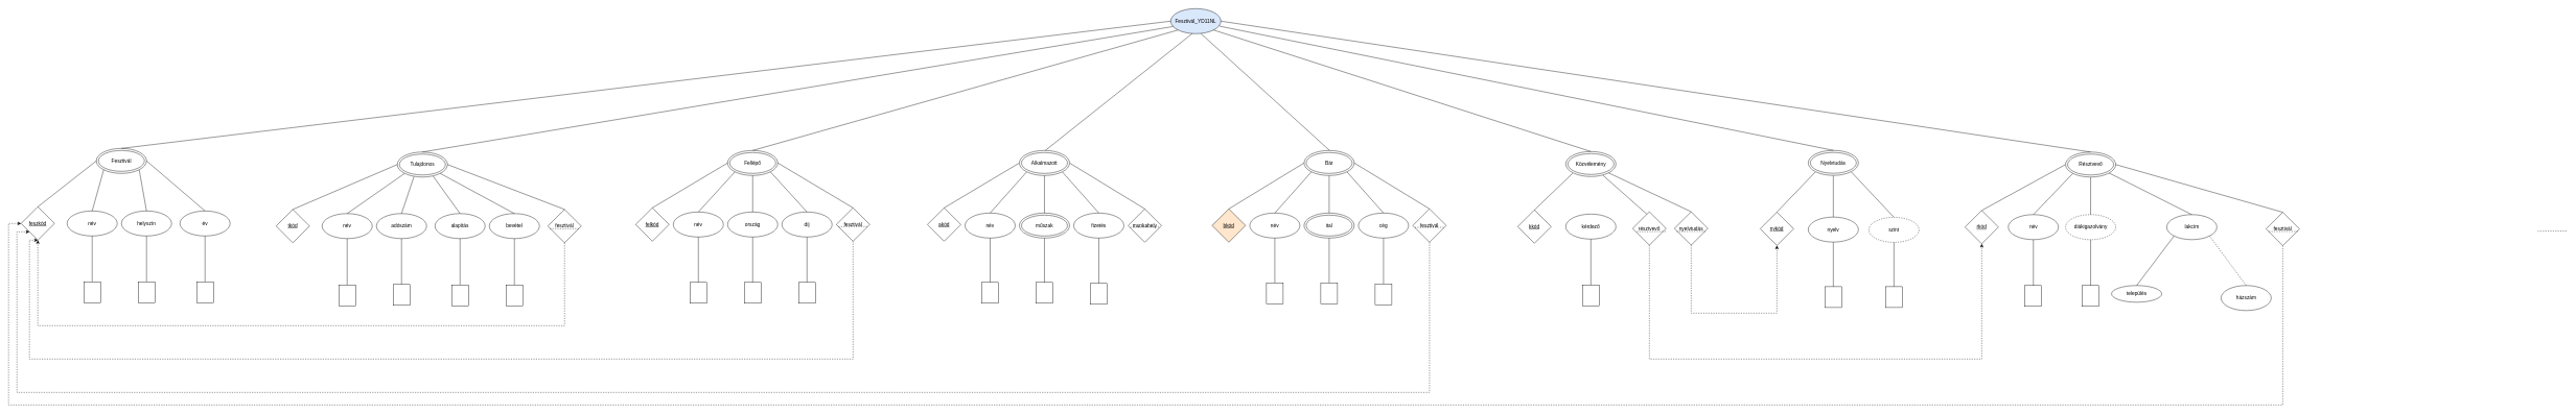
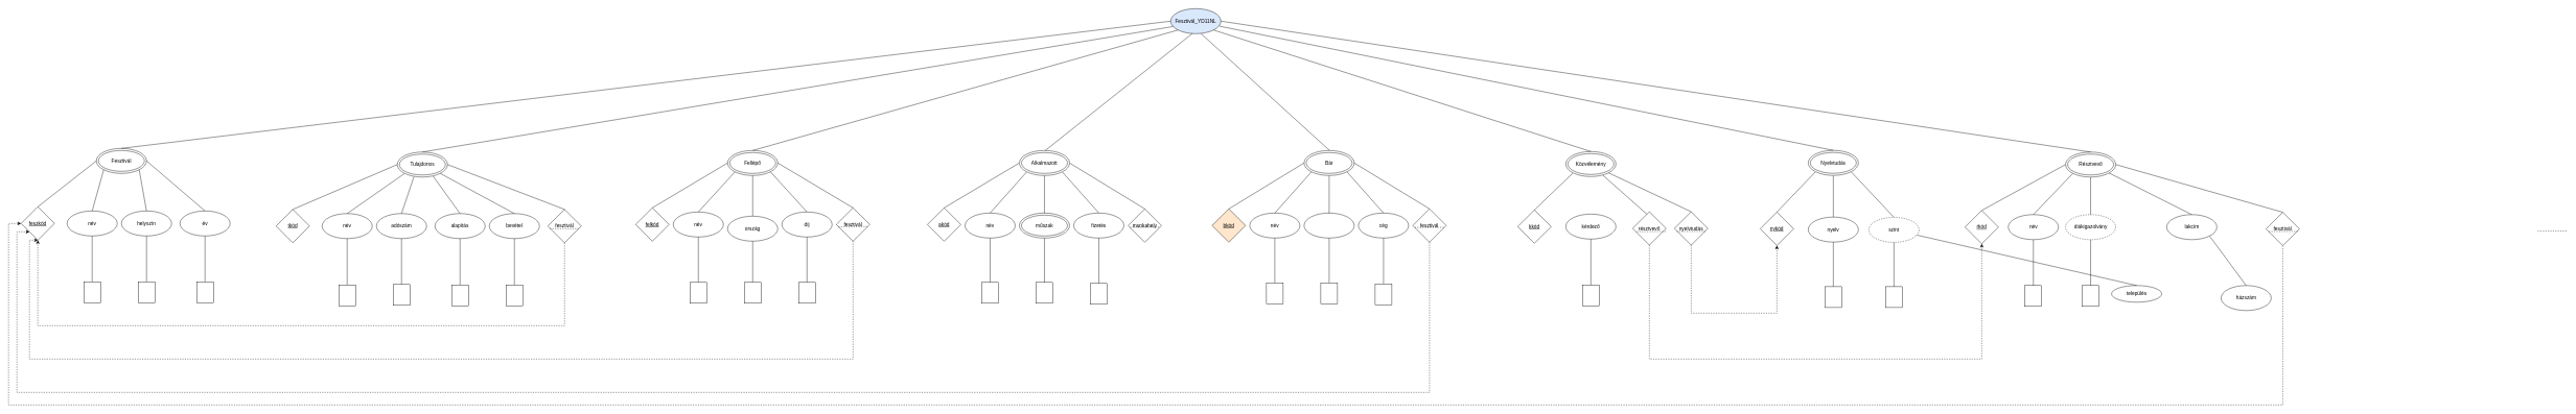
- <mxCell id="51" value="ország" style="ellipse;whiteSpace=wrap;html=1;" parent="46" vertex="1"><mxGeometry x="220" y="147.5" width="120" height="60" as="geometry" /></mxCell>
+ <mxCell id="51" value="ország" style="ellipse;whiteSpace=wrap;html=1;" parent="46" vertex="1"><mxGeometry x="220" y="157.5" width="120" height="60" as="geometry" /></mxCell>
- <mxCell id="104" value="ital" style="ellipse;whiteSpace=wrap;html=1;container=0;" parent="90" vertex="1"><mxGeometry x="225" y="155" width="110" height="50" as="geometry" /></mxCell>
- <mxCell id="127" value="" style="endArrow=none;html=1;rounded=0;exitX=0.5;exitY=0;exitDx=0;exitDy=0;entryX=0;entryY=1;entryDx=0;entryDy=0;" parent="111" source="126" target="116" edge="1"><mxGeometry width="50" height="50" relative="1" as="geometry"><mxPoint x="445.5" y="180" as="sourcePoint" /><mxPoint x="495.5" y="130" as="targetPoint" /></mxGeometry></mxCell>
+ <mxCell id="127" value="" style="endArrow=none;html=1;rounded=0;exitX=0.5;exitY=0;exitDx=0;exitDy=0;" parent="111" source="126" target="148" edge="1"><mxGeometry width="50" height="50" relative="1" as="geometry"><mxPoint x="445.5" y="180" as="sourcePoint" /><mxPoint x="495.5" y="130" as="targetPoint" /></mxGeometry></mxCell>
- <mxCell id="113" value="" style="endArrow=none;html=1;rounded=0;exitX=0.5;exitY=0;exitDx=0;exitDy=0;entryX=1;entryY=1;entryDx=0;entryDy=0;dashed=1;" parent="111" source="112" target="116" edge="1"><mxGeometry width="50" height="50" relative="1" as="geometry"><mxPoint x="495.5" y="330" as="sourcePoint" /><mxPoint x="425.5" y="230" as="targetPoint" /></mxGeometry></mxCell>
+ <mxCell id="113" value="" style="endArrow=none;html=1;rounded=0;exitX=0.5;exitY=0;exitDx=0;exitDy=0;entryX=1;entryY=1;entryDx=0;entryDy=0;" parent="111" source="112" target="116" edge="1"><mxGeometry width="50" height="50" relative="1" as="geometry"><mxPoint x="495.5" y="330" as="sourcePoint" /><mxPoint x="425.5" y="230" as="targetPoint" /></mxGeometry></mxCell>
